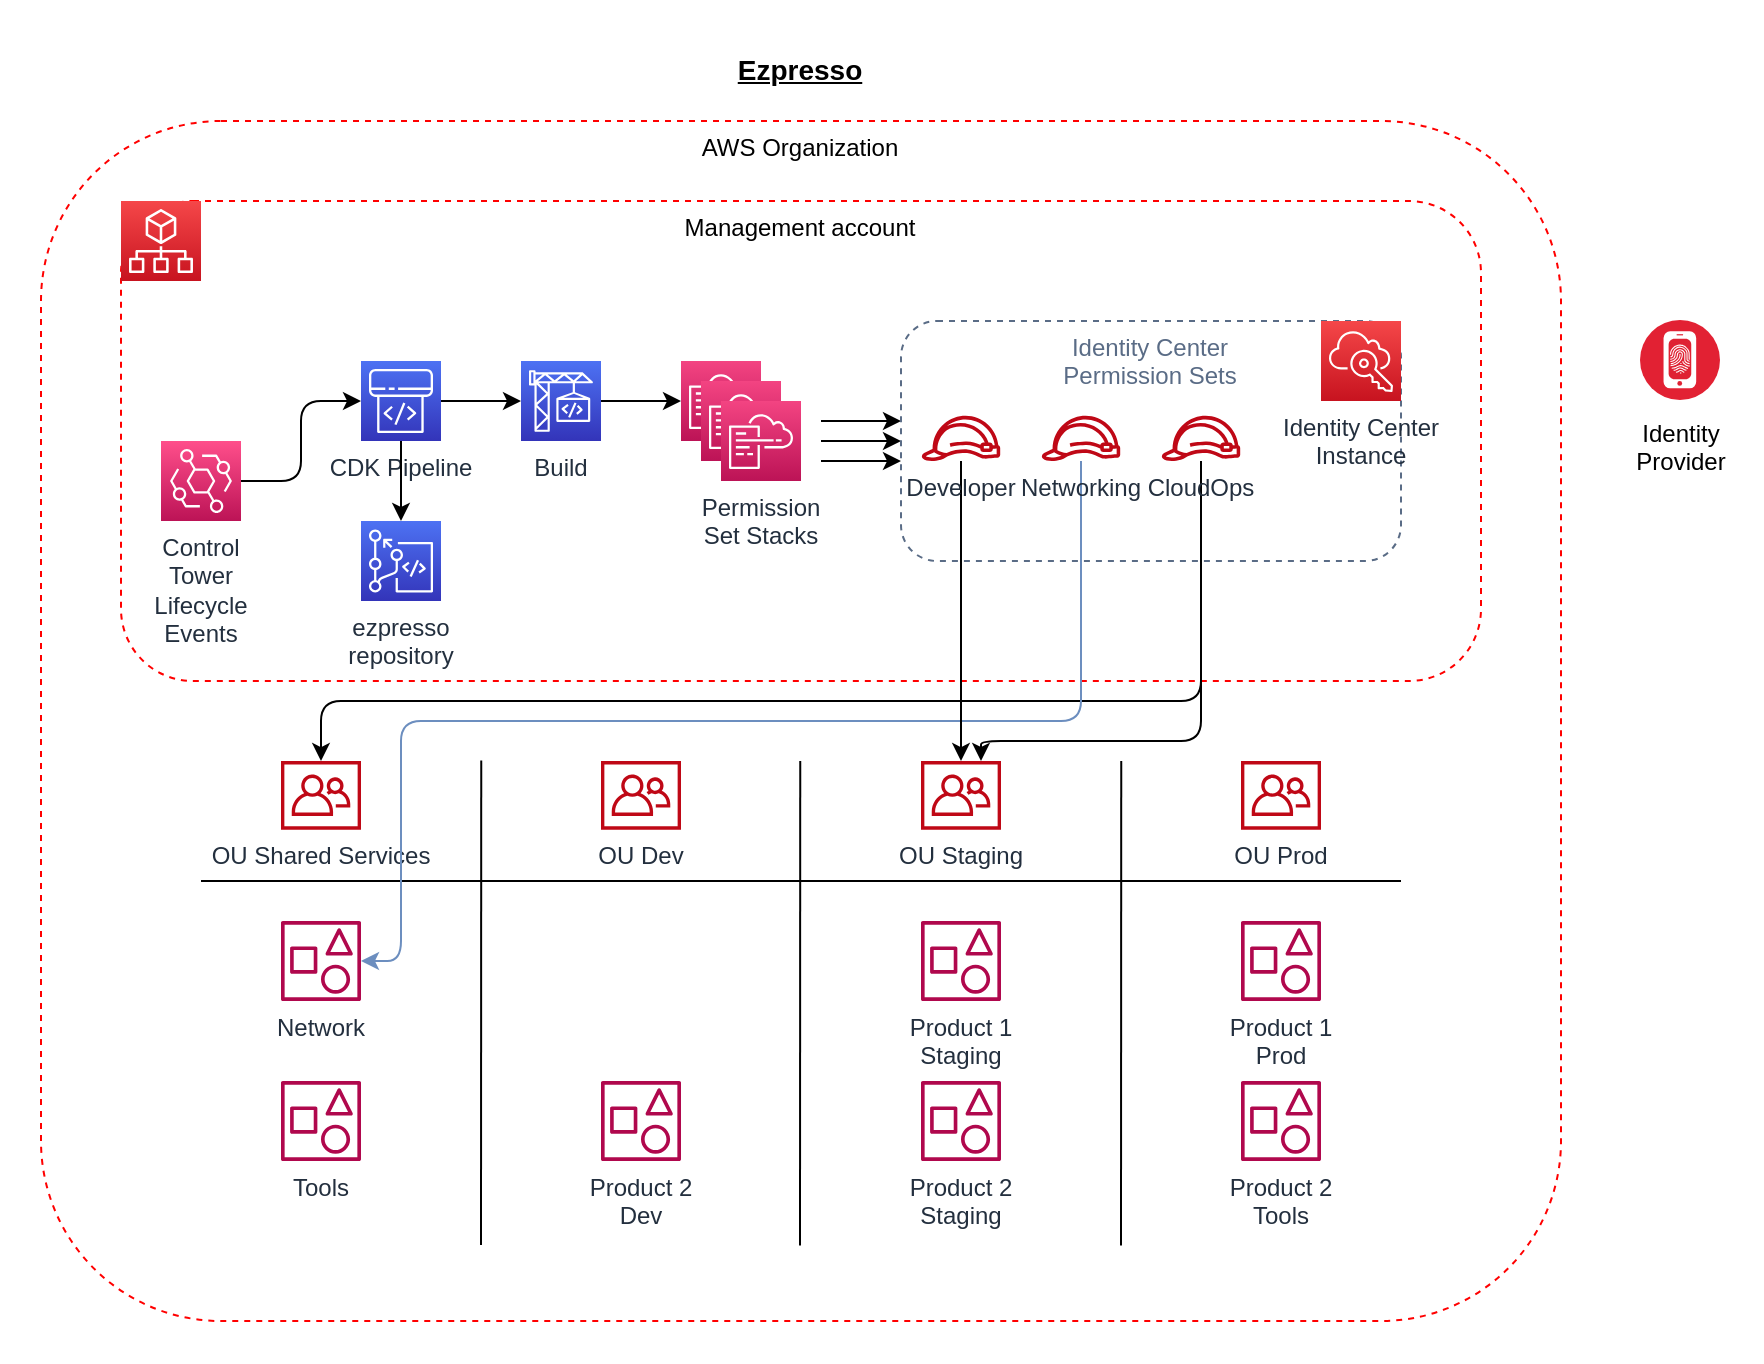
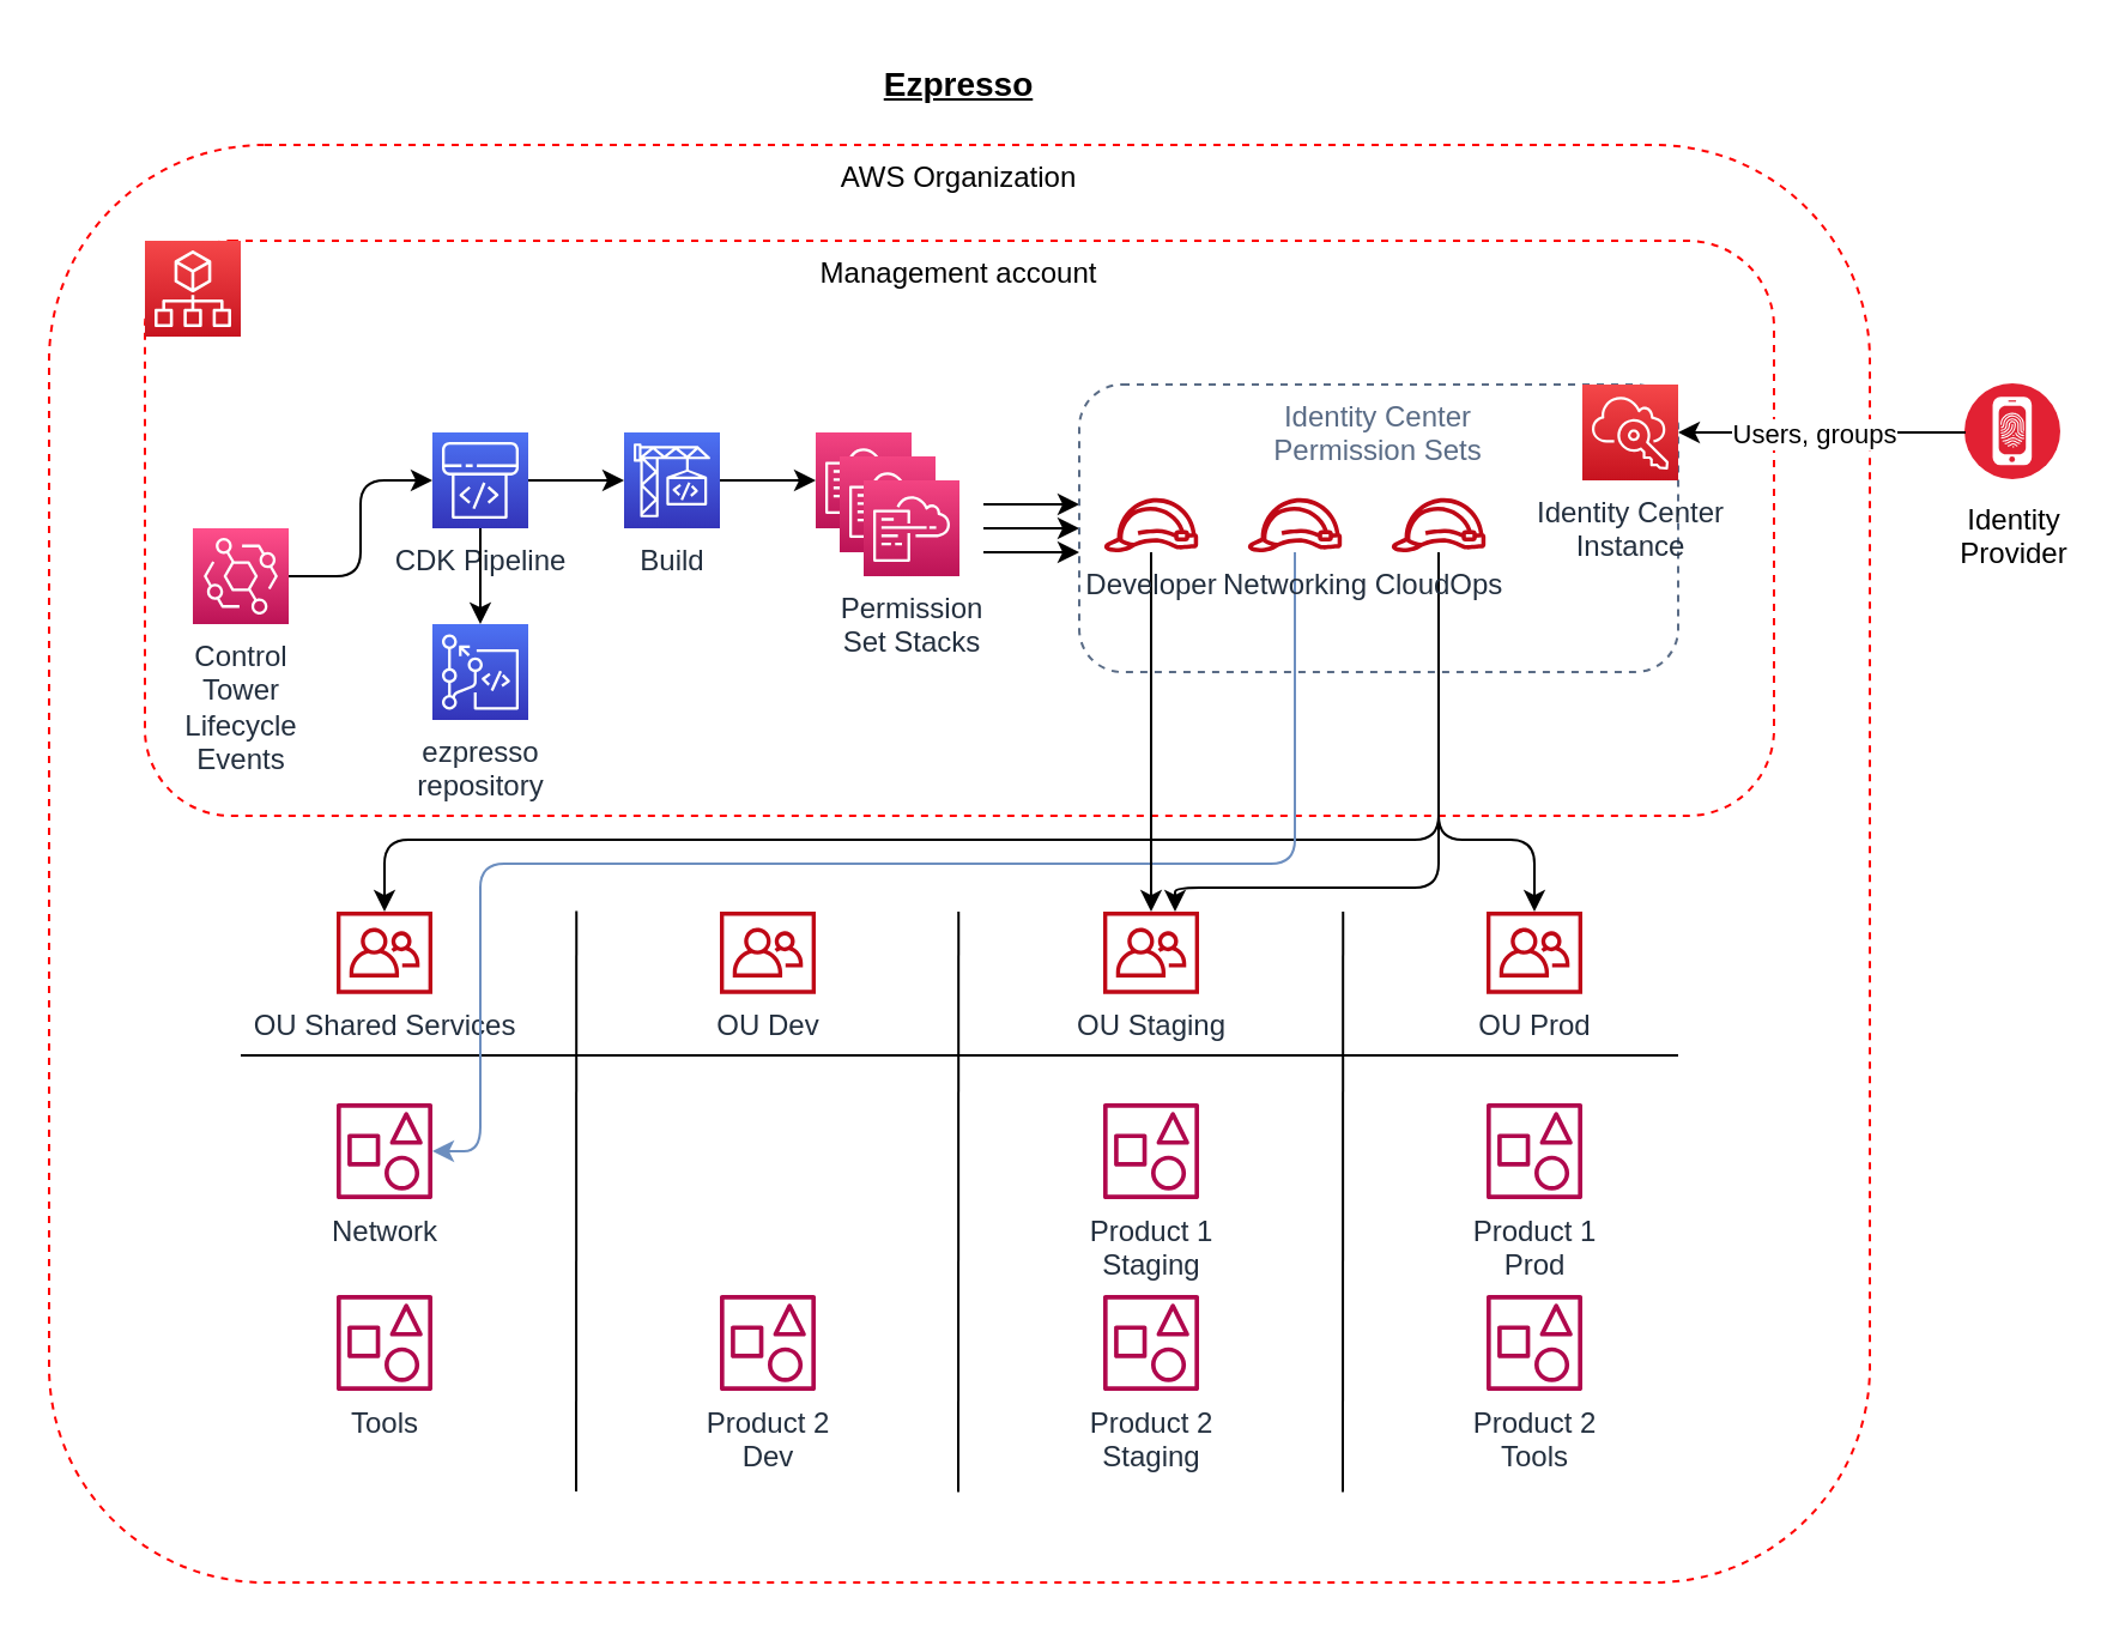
+ <mxCell id="24" value="" style="endArrow=classic;html=1;rounded=1;fontColor=#000000;entryX=1;entryY=0.5;entryDx=0;entryDy=0;entryPerimeter=0;exitX=0;exitY=0.5;exitDx=0;exitDy=0;" parent="1" source="20" target="46" edge="1"><mxGeometry width="50" height="50" relative="1" as="geometry"><mxPoint x="790" y="540" as="sourcePoint" /><mxPoint x="840" y="490" as="targetPoint" /></mxGeometry></mxCell>
+ <mxCell id="25" value="Users, groups" style="edgeLabel;html=1;align=center;verticalAlign=middle;resizable=0;points=[];fontColor=#000000;" parent="24" vertex="1" connectable="0"><mxGeometry x="0.47" y="-2" relative="1" as="geometry"><mxPoint x="24" y="2" as="offset" /></mxGeometry></mxCell>
+ <mxCell id="33" value="" style="endArrow=classic;html=1;rounded=1;fontColor=#000000;" parent="1" source="44" target="15" edge="1"><mxGeometry width="50" height="50" relative="1" as="geometry"><mxPoint x="810" y="630" as="sourcePoint" /><mxPoint x="860" y="580" as="targetPoint" /><Array as="points"><mxPoint x="600" y="300" /><mxPoint x="600" y="350" /><mxPoint x="640" y="350" /></Array></mxGeometry></mxCell>
